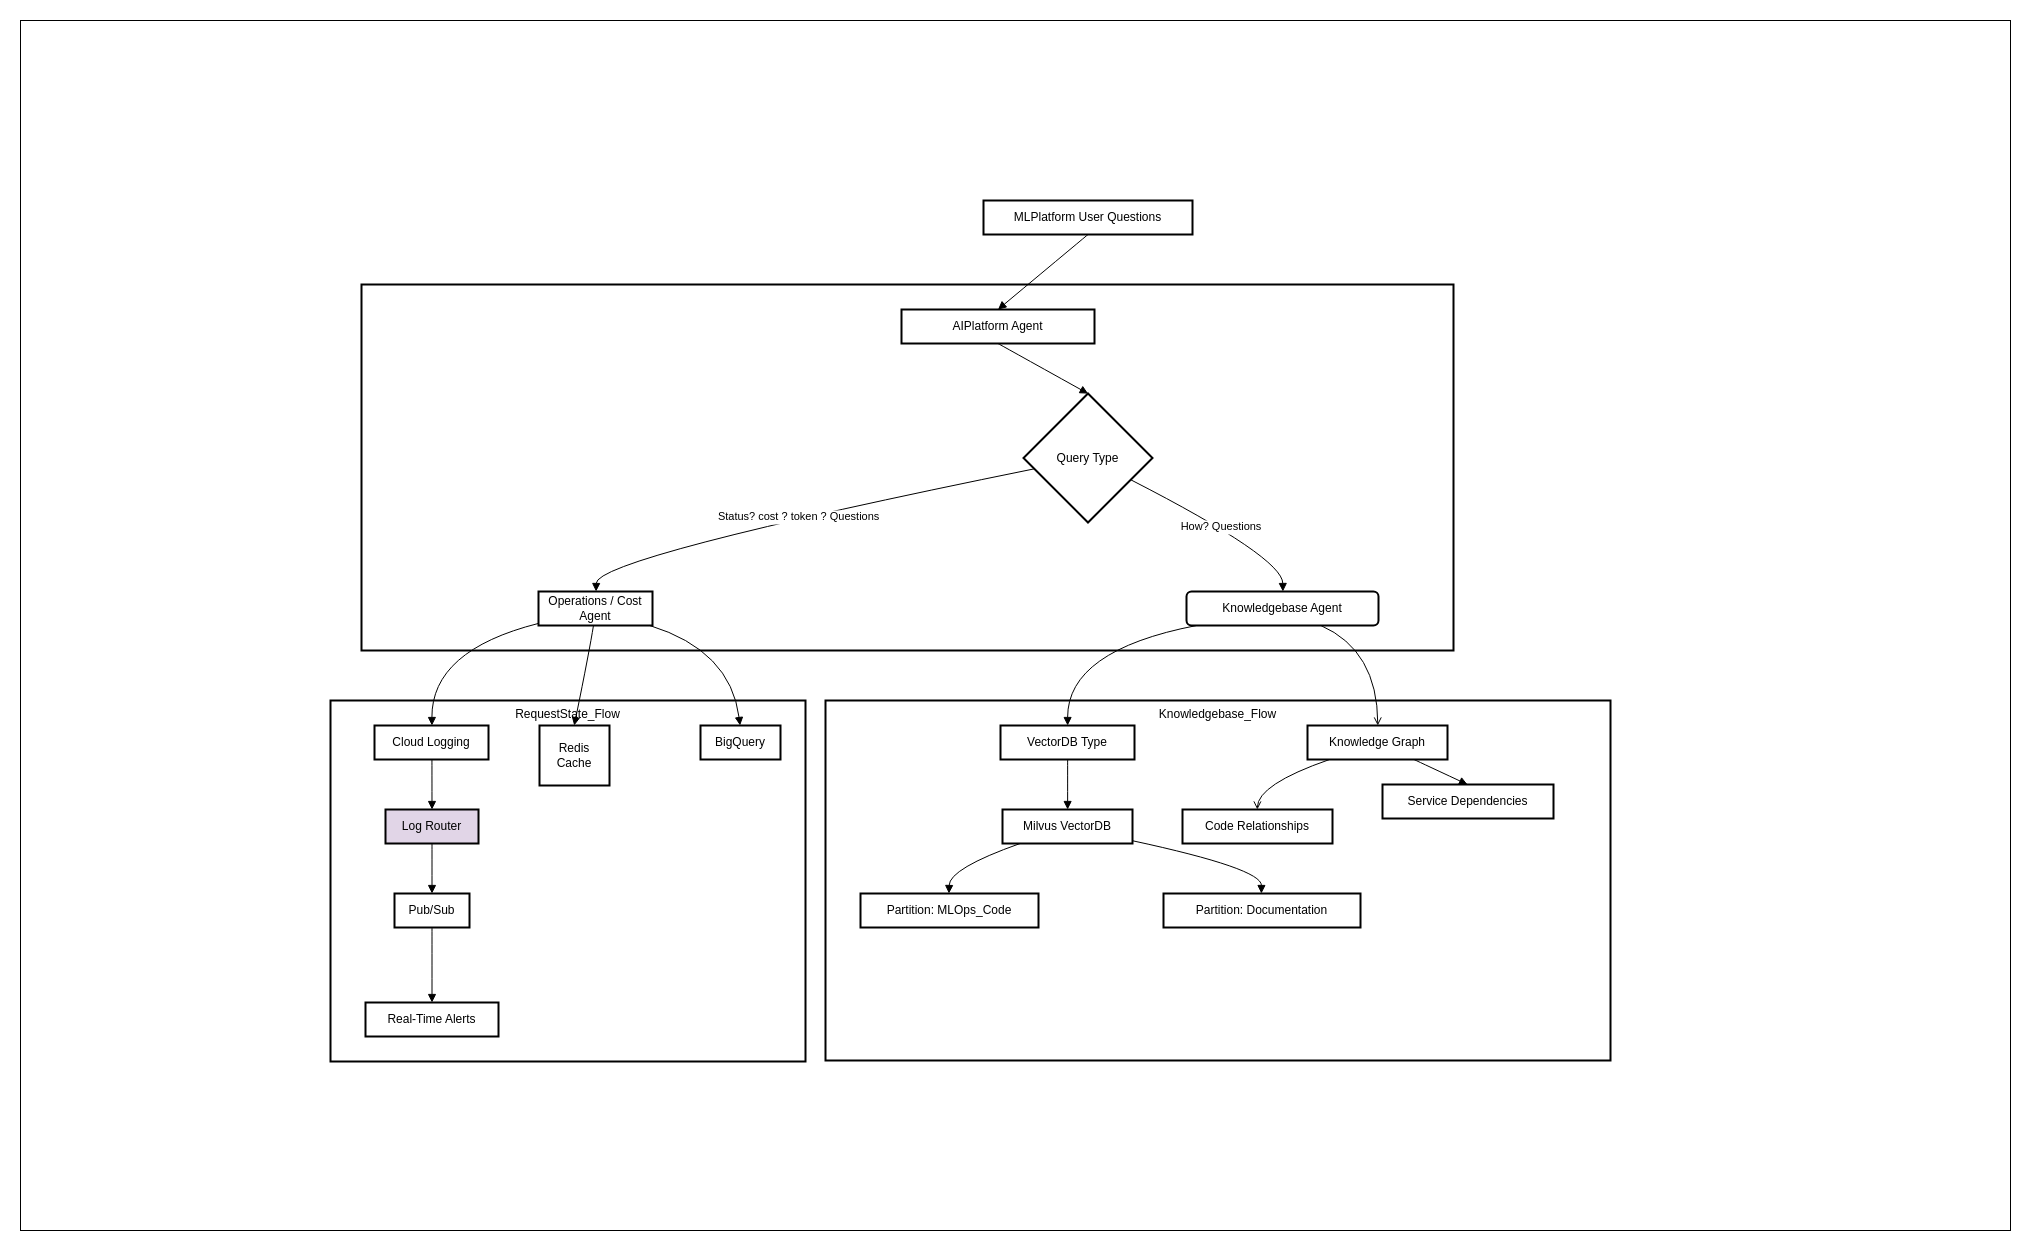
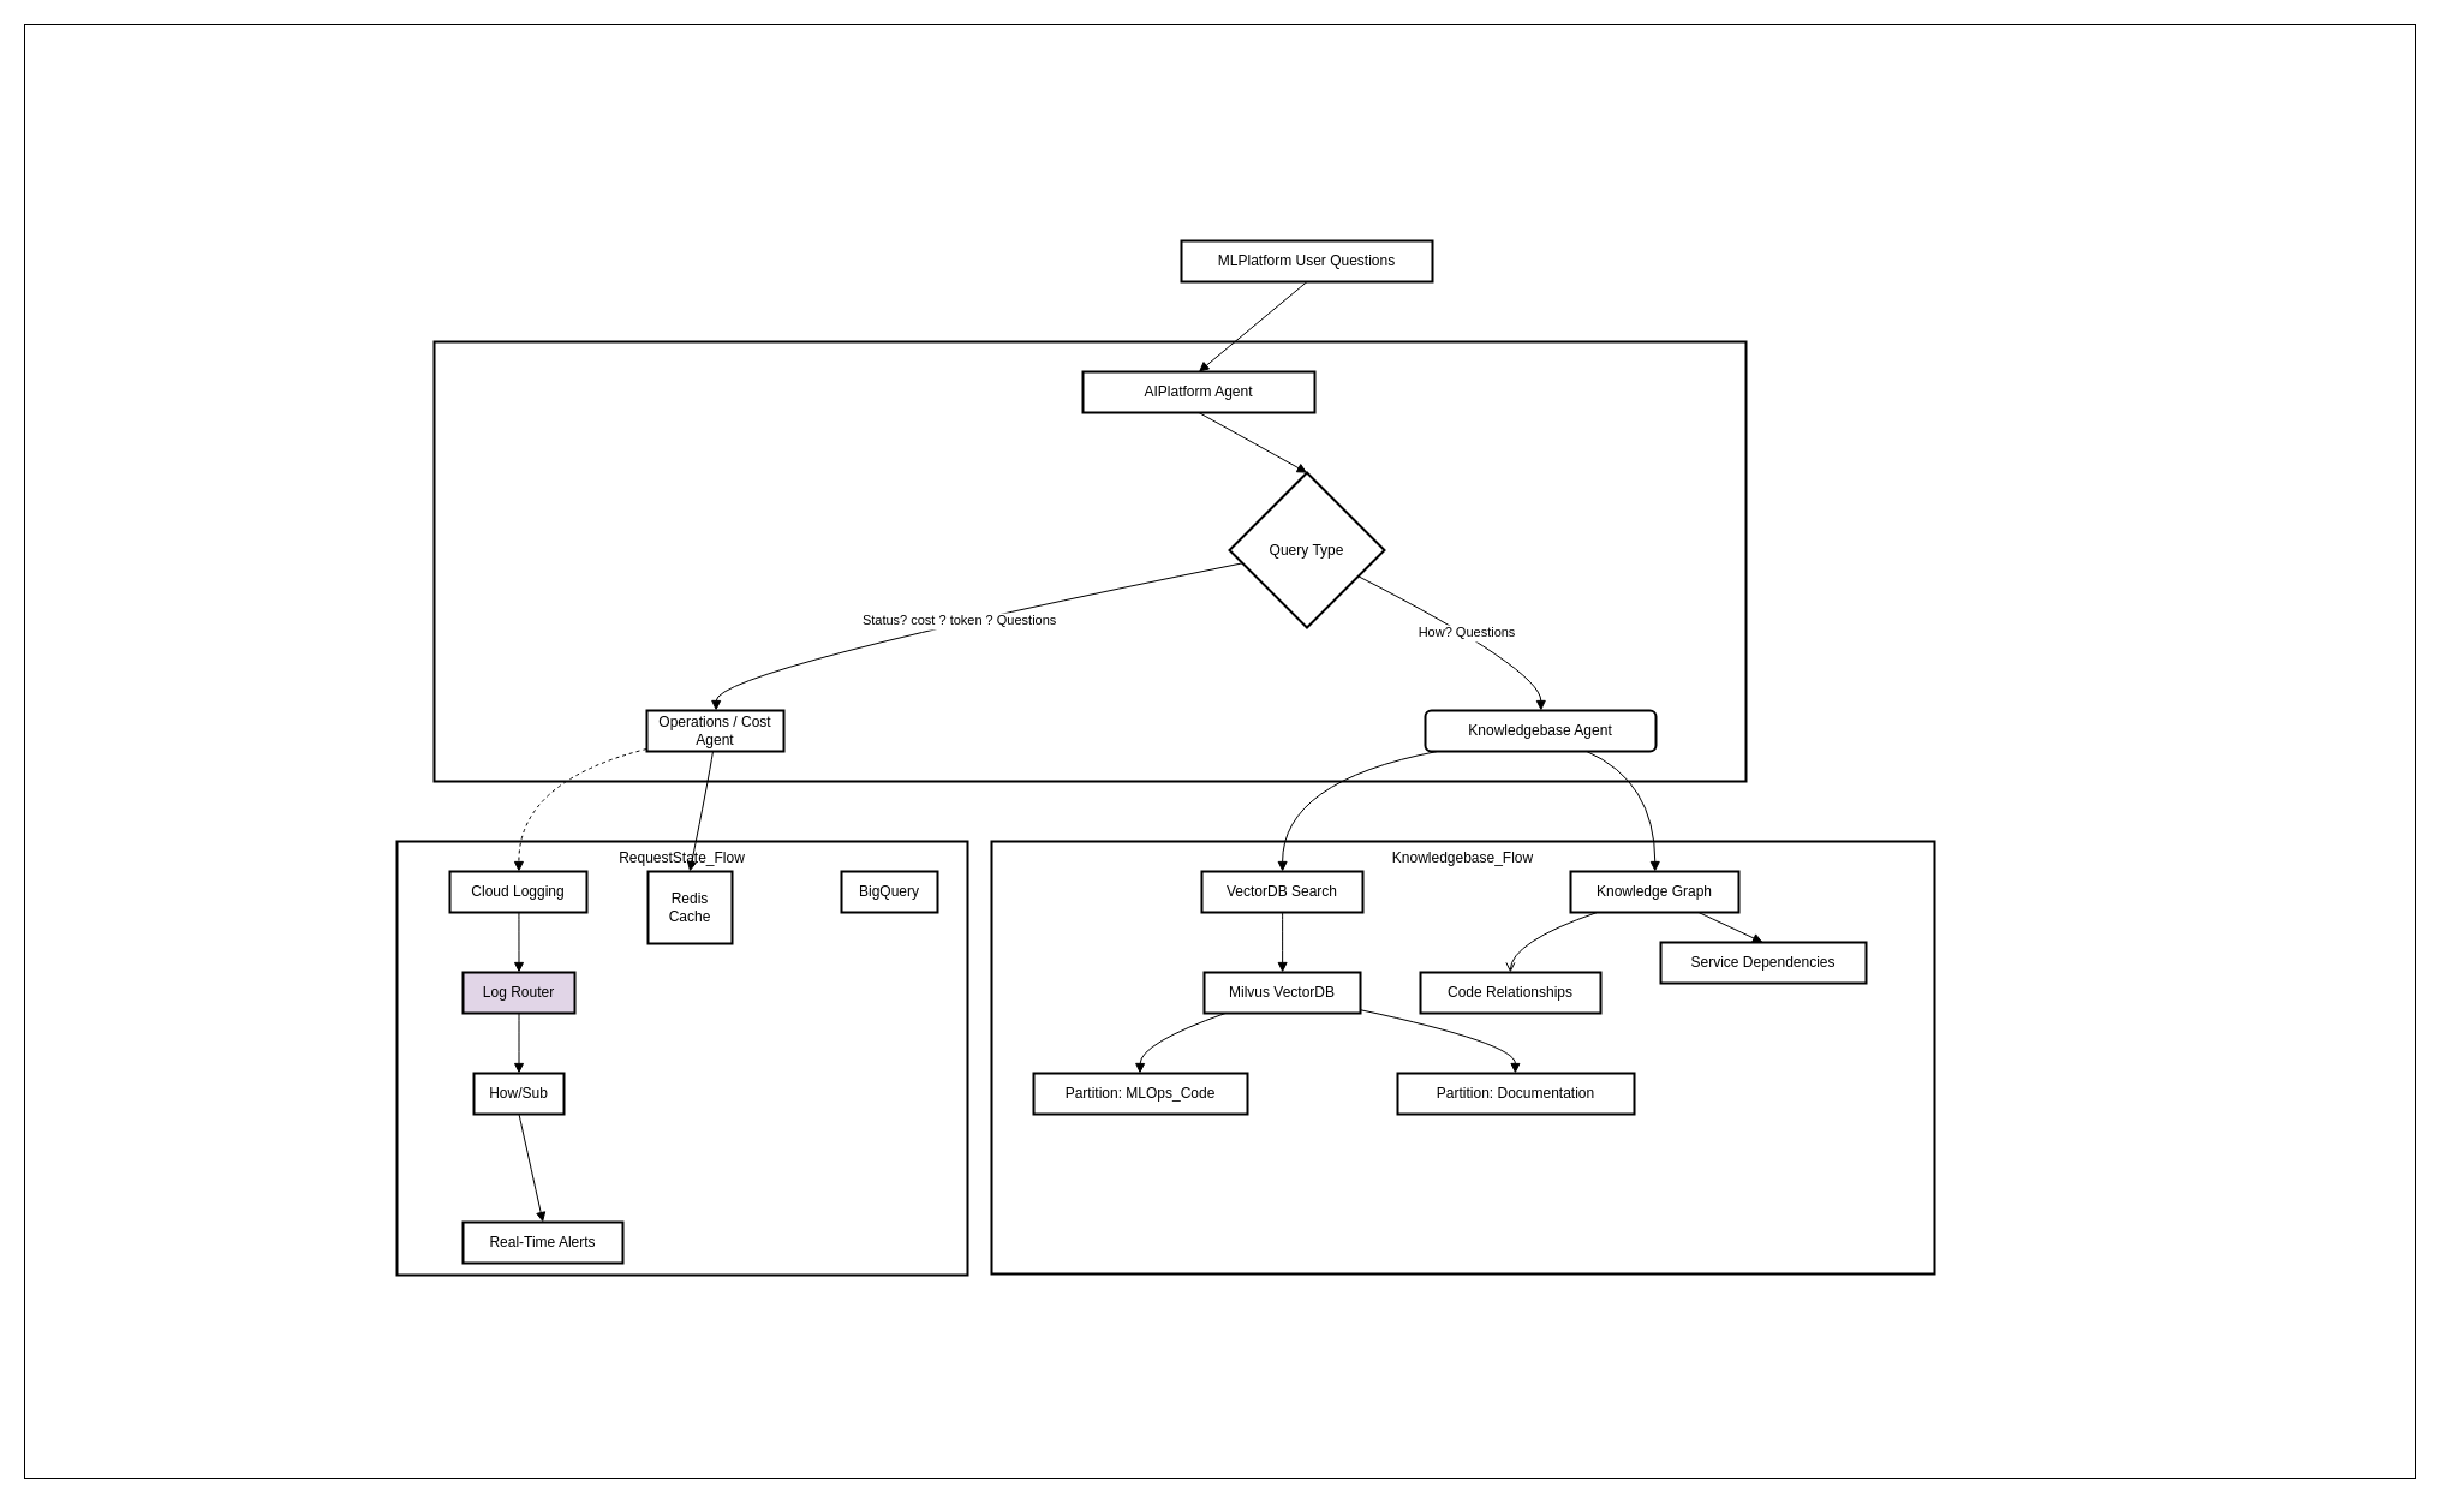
- <mxCell id="35" value="" style="curved=1;startArrow=none;endArrow=block;exitX=0.004;exitY=0.935;entryX=0.504;entryY=0.005;rounded=0;" edge="1" parent="1" source="22" target="4"><mxGeometry relative="1" as="geometry"><Array as="points"><mxPoint x="431" y="650" /></Array></mxGeometry></mxCell>
+ <mxCell id="35" value="" style="curved=1;startArrow=none;endArrow=block;exitX=0.004;exitY=0.935;entryX=0.504;entryY=0.005;rounded=0;dashed=1;" edge="1" parent="1" source="22" target="4"><mxGeometry relative="1" as="geometry"><Array as="points"><mxPoint x="431" y="650" /></Array></mxGeometry></mxCell>
- <mxCell id="37" value="" style="curved=1;startArrow=none;endArrow=block;exitX=0.981;exitY=1.005;entryX=0.495;entryY=0.005;rounded=0;" edge="1" parent="1" source="22" target="6"><mxGeometry relative="1" as="geometry"><Array as="points"><mxPoint x="730" y="650" /></Array></mxGeometry></mxCell>
- <mxCell id="29" value="" style="curved=1;startArrow=none;endArrow=open;exitX=0.702;exitY=1.005;entryX=0.502;entryY=0.005;rounded=0;" edge="1" parent="1" source="21" target="12"><mxGeometry relative="1" as="geometry"><Array as="points"><mxPoint x="1377" y="650" /></Array></mxGeometry></mxCell>
+ <mxCell id="29" value="" style="curved=1;startArrow=none;endArrow=block;exitX=0.702;exitY=1.005;entryX=0.502;entryY=0.005;rounded=0;" edge="1" parent="1" source="21" target="12"><mxGeometry relative="1" as="geometry"><Array as="points"><mxPoint x="1377" y="650" /></Array></mxGeometry></mxCell>
- <mxCell id="11" value="VectorDB Type" style="whiteSpace=wrap;strokeWidth=2;" vertex="1" parent="1"><mxGeometry x="1000" y="725" width="134" height="34" as="geometry" /></mxCell>
+ <mxCell id="11" value="VectorDB Search" style="whiteSpace=wrap;strokeWidth=2;" vertex="1" parent="1"><mxGeometry x="1000" y="725" width="134" height="34" as="geometry" /></mxCell>
- <mxCell id="8" value="Pub/Sub" style="whiteSpace=wrap;strokeWidth=2;" vertex="1" parent="1"><mxGeometry x="394" y="893" width="75" height="34" as="geometry" /></mxCell>
+ <mxCell id="8" value="How/Sub" style="whiteSpace=wrap;strokeWidth=2;" vertex="1" parent="1"><mxGeometry x="394" y="893" width="75" height="34" as="geometry" /></mxCell>
- <mxCell id="9" value="Real-Time Alerts" style="whiteSpace=wrap;strokeWidth=2;" vertex="1" parent="1"><mxGeometry x="365" y="1002" width="133" height="34" as="geometry" /></mxCell>
+ <mxCell id="9" value="Real-Time Alerts" style="whiteSpace=wrap;strokeWidth=2;" vertex="1" parent="1"><mxGeometry x="385" y="1017" width="133" height="34" as="geometry" /></mxCell>
